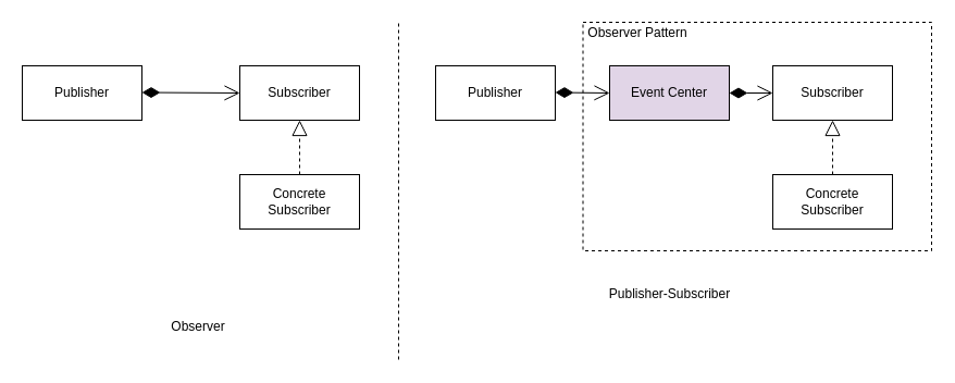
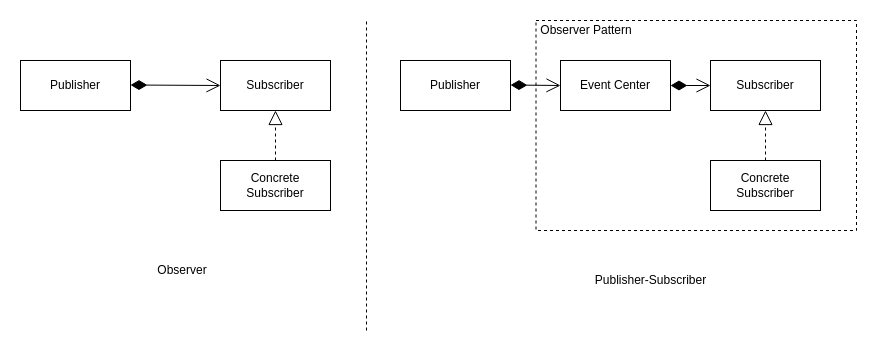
- <mxCell id="9" value="Event Center" style="rounded=0;whiteSpace=wrap;html=1;fillColor=#e1d5e7;" vertex="1" parent="1"><mxGeometry x="560" y="60" width="110" height="50" as="geometry" /></mxCell>
+ <mxCell id="9" value="Event Center" style="rounded=0;whiteSpace=wrap;html=1;" vertex="1" parent="1"><mxGeometry x="560" y="60" width="110" height="50" as="geometry" /></mxCell>
- <mxCell id="17" value="Publisher-Subscriber" style="text;html=1;strokeColor=none;fillColor=none;align=center;verticalAlign=middle;whiteSpace=wrap;rounded=0;" vertex="1" parent="1"><mxGeometry x="535.5" y="260" width="159" height="20" as="geometry" /></mxCell>
+ <mxCell id="17" value="Publisher-Subscriber" style="text;html=1;strokeColor=none;fillColor=none;align=center;verticalAlign=middle;whiteSpace=wrap;rounded=0;" vertex="1" parent="1"><mxGeometry x="570.5" y="270" width="159" height="20" as="geometry" /></mxCell>
- <mxCell id="16" value="Observer" style="text;html=1;strokeColor=none;fillColor=none;align=center;verticalAlign=middle;whiteSpace=wrap;rounded=0;" vertex="1" parent="1"><mxGeometry x="144" y="290" width="76" height="20" as="geometry" /></mxCell>
+ <mxCell id="16" value="Observer" style="text;html=1;strokeColor=none;fillColor=none;align=center;verticalAlign=middle;whiteSpace=wrap;rounded=0;" vertex="1" parent="1"><mxGeometry x="144" y="260" width="76" height="20" as="geometry" /></mxCell>
